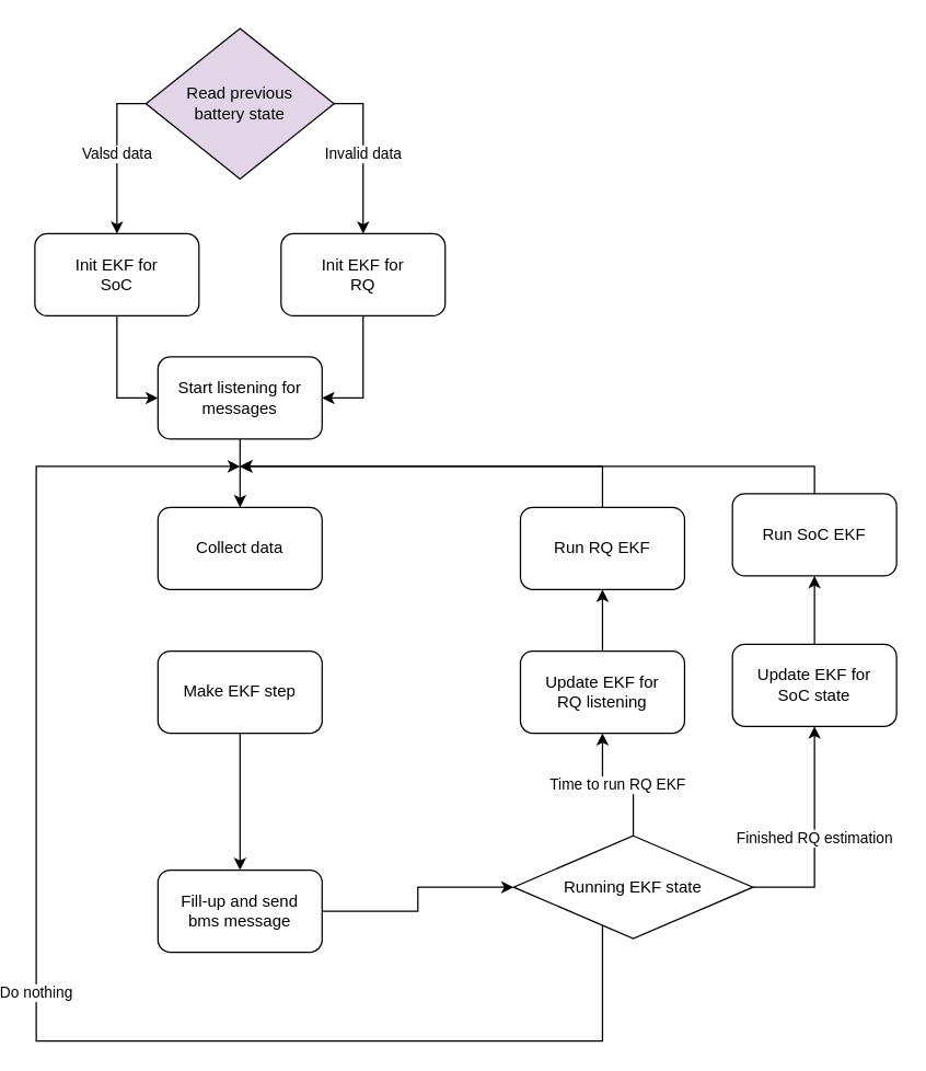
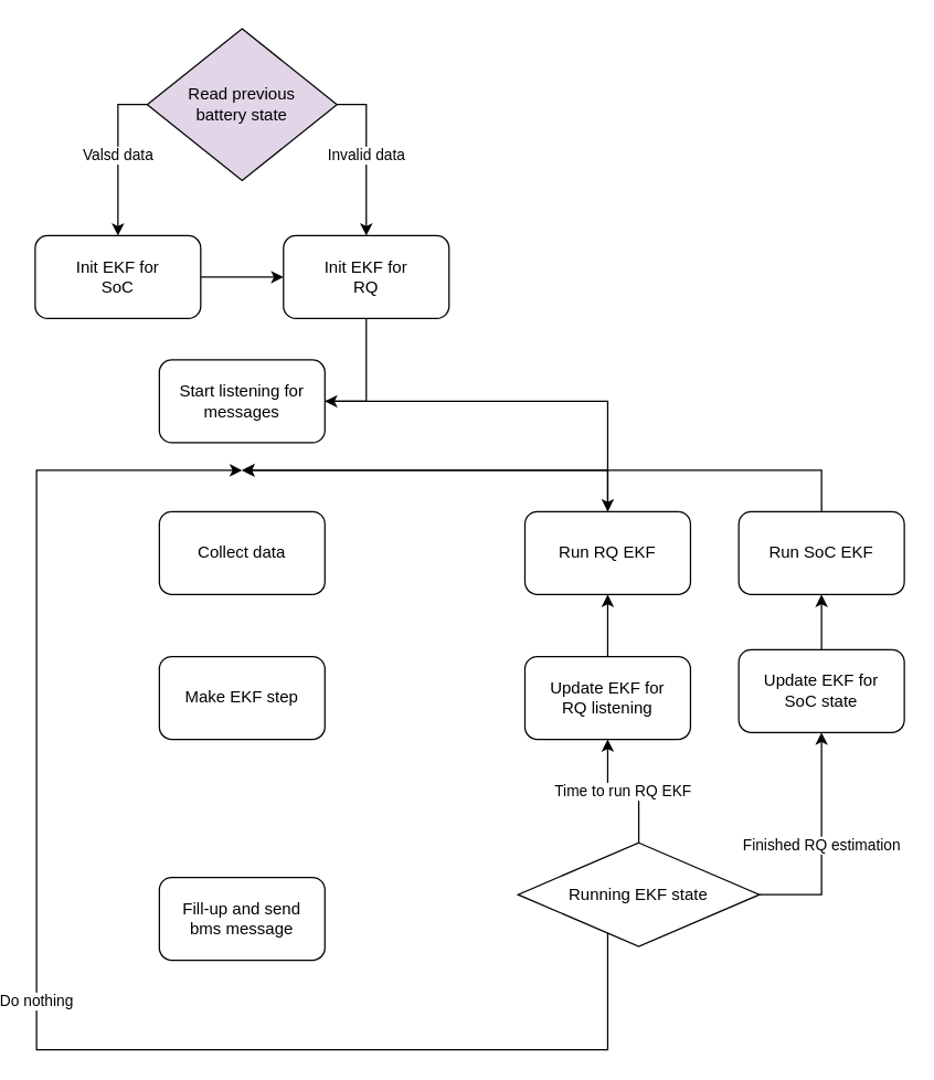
- <mxCell id="7" style="edgeStyle=orthogonalEdgeStyle;rounded=0;orthogonalLoop=1;jettySize=auto;html=1;entryX=0;entryY=0.5;entryDx=0;entryDy=0;" edge="1" parent="1" source="8" target="3"><mxGeometry relative="1" as="geometry" /></mxCell>
+ <mxCell id="7" style="edgeStyle=orthogonalEdgeStyle;rounded=0;orthogonalLoop=1;jettySize=auto;html=1;" edge="1" parent="1" source="8" target="15"><mxGeometry relative="1" as="geometry" /></mxCell>
- <mxCell id="2" style="edgeStyle=orthogonalEdgeStyle;rounded=0;orthogonalLoop=1;jettySize=auto;html=1;entryX=0.5;entryY=0;entryDx=0;entryDy=0;" edge="1" parent="1" source="3" target="11"><mxGeometry relative="1" as="geometry" /></mxCell>
+ <mxCell id="2" style="edgeStyle=orthogonalEdgeStyle;rounded=0;orthogonalLoop=1;jettySize=auto;html=1;" edge="1" parent="1" source="3" target="25"><mxGeometry relative="1" as="geometry" /></mxCell>
- <mxCell id="27" value="Run SoC EKF" style="rounded=1;whiteSpace=wrap;html=1;" vertex="1" parent="1"><mxGeometry x="530" y="360" width="120" height="60" as="geometry" /></mxCell>
+ <mxCell id="27" value="Run SoC EKF" style="rounded=1;whiteSpace=wrap;html=1;" vertex="1" parent="1"><mxGeometry x="530" y="370" width="120" height="60" as="geometry" /></mxCell>
- <mxCell id="9" style="edgeStyle=orthogonalEdgeStyle;rounded=0;orthogonalLoop=1;jettySize=auto;html=1;entryX=0.5;entryY=0;entryDx=0;entryDy=0;" edge="1" parent="1" source="10" target="13"><mxGeometry relative="1" as="geometry" /></mxCell>
- <mxCell id="12" style="edgeStyle=orthogonalEdgeStyle;rounded=0;orthogonalLoop=1;jettySize=auto;html=1;entryX=0;entryY=0.5;entryDx=0;entryDy=0;" edge="1" parent="1" source="13" target="19"><mxGeometry relative="1" as="geometry" /></mxCell>
